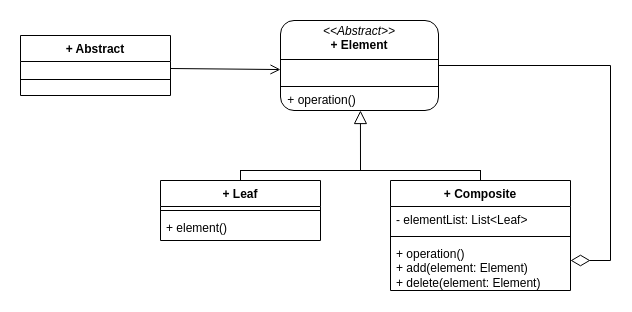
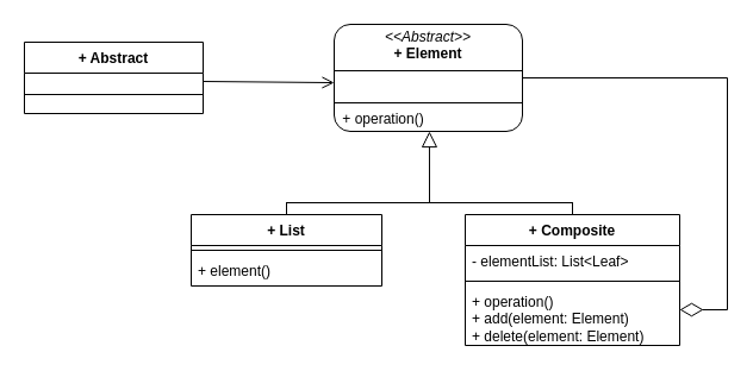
- <mxCell id="2" value="+ Leaf" style="swimlane;fontStyle=1;align=center;verticalAlign=top;childLayout=stackLayout;horizontal=1;startSize=26;horizontalStack=0;resizeParent=1;resizeParentMax=0;resizeLast=0;collapsible=1;marginBottom=0;whiteSpace=wrap;html=1;" parent="1" vertex="1"><mxGeometry x="160" y="180" width="160" height="60" as="geometry" /></mxCell>
+ <mxCell id="2" value="+ List" style="swimlane;fontStyle=1;align=center;verticalAlign=top;childLayout=stackLayout;horizontal=1;startSize=26;horizontalStack=0;resizeParent=1;resizeParentMax=0;resizeLast=0;collapsible=1;marginBottom=0;whiteSpace=wrap;html=1;" parent="1" vertex="1"><mxGeometry x="160" y="180" width="160" height="60" as="geometry" /></mxCell>
